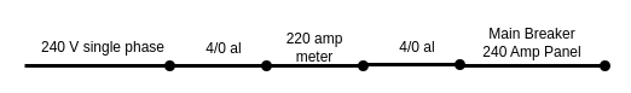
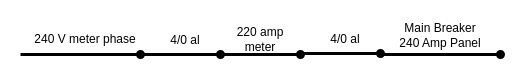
- <mxCell id="2" value="240 V single phase" style="text;html=1;align=center;verticalAlign=middle;whiteSpace=wrap;rounded=0;" parent="1" vertex="1"><mxGeometry x="30" y="24" width="110" height="30" as="geometry" /></mxCell>
+ <mxCell id="2" value="240 V meter phase" style="text;html=1;align=center;verticalAlign=middle;whiteSpace=wrap;rounded=0;" parent="1" vertex="1"><mxGeometry x="30" y="24" width="110" height="30" as="geometry" /></mxCell>
